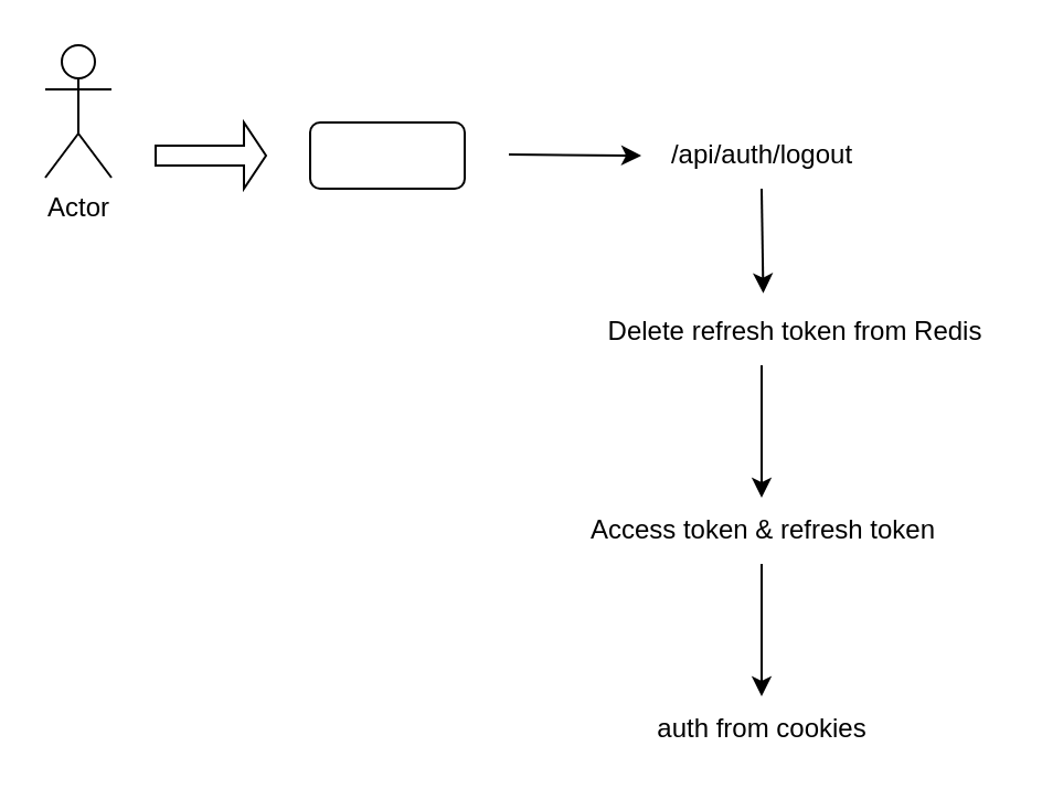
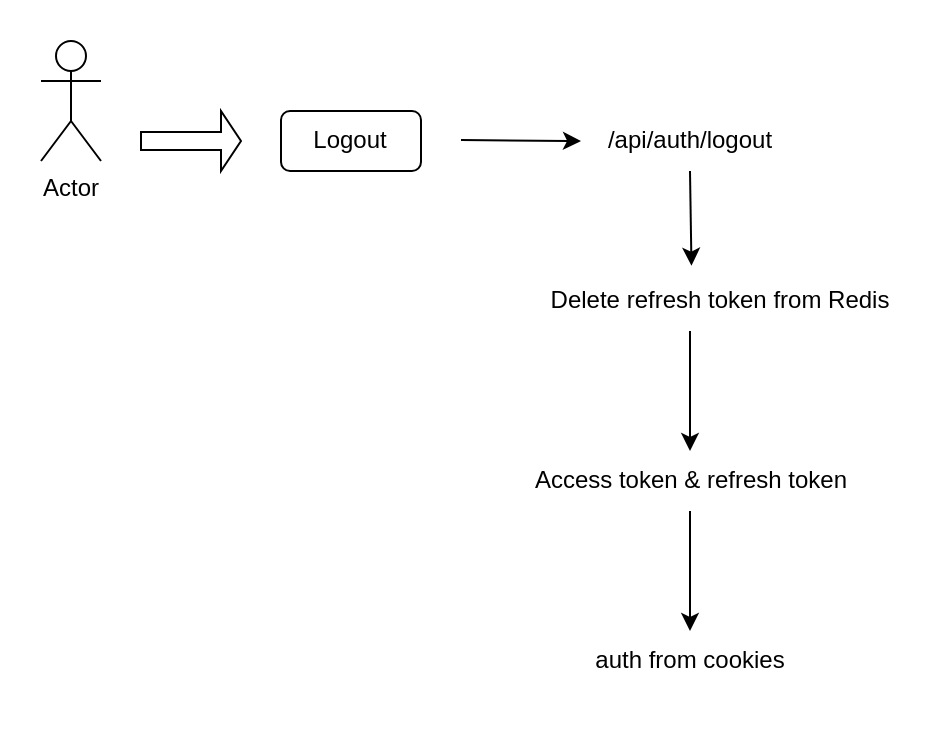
+ <mxCell id="5" value="Logout" style="text;strokeColor=none;align=center;fillColor=none;html=1;verticalAlign=middle;whiteSpace=wrap;rounded=0;" vertex="1" parent="1"><mxGeometry x="145" y="55" width="60" height="30" as="geometry" /></mxCell>
